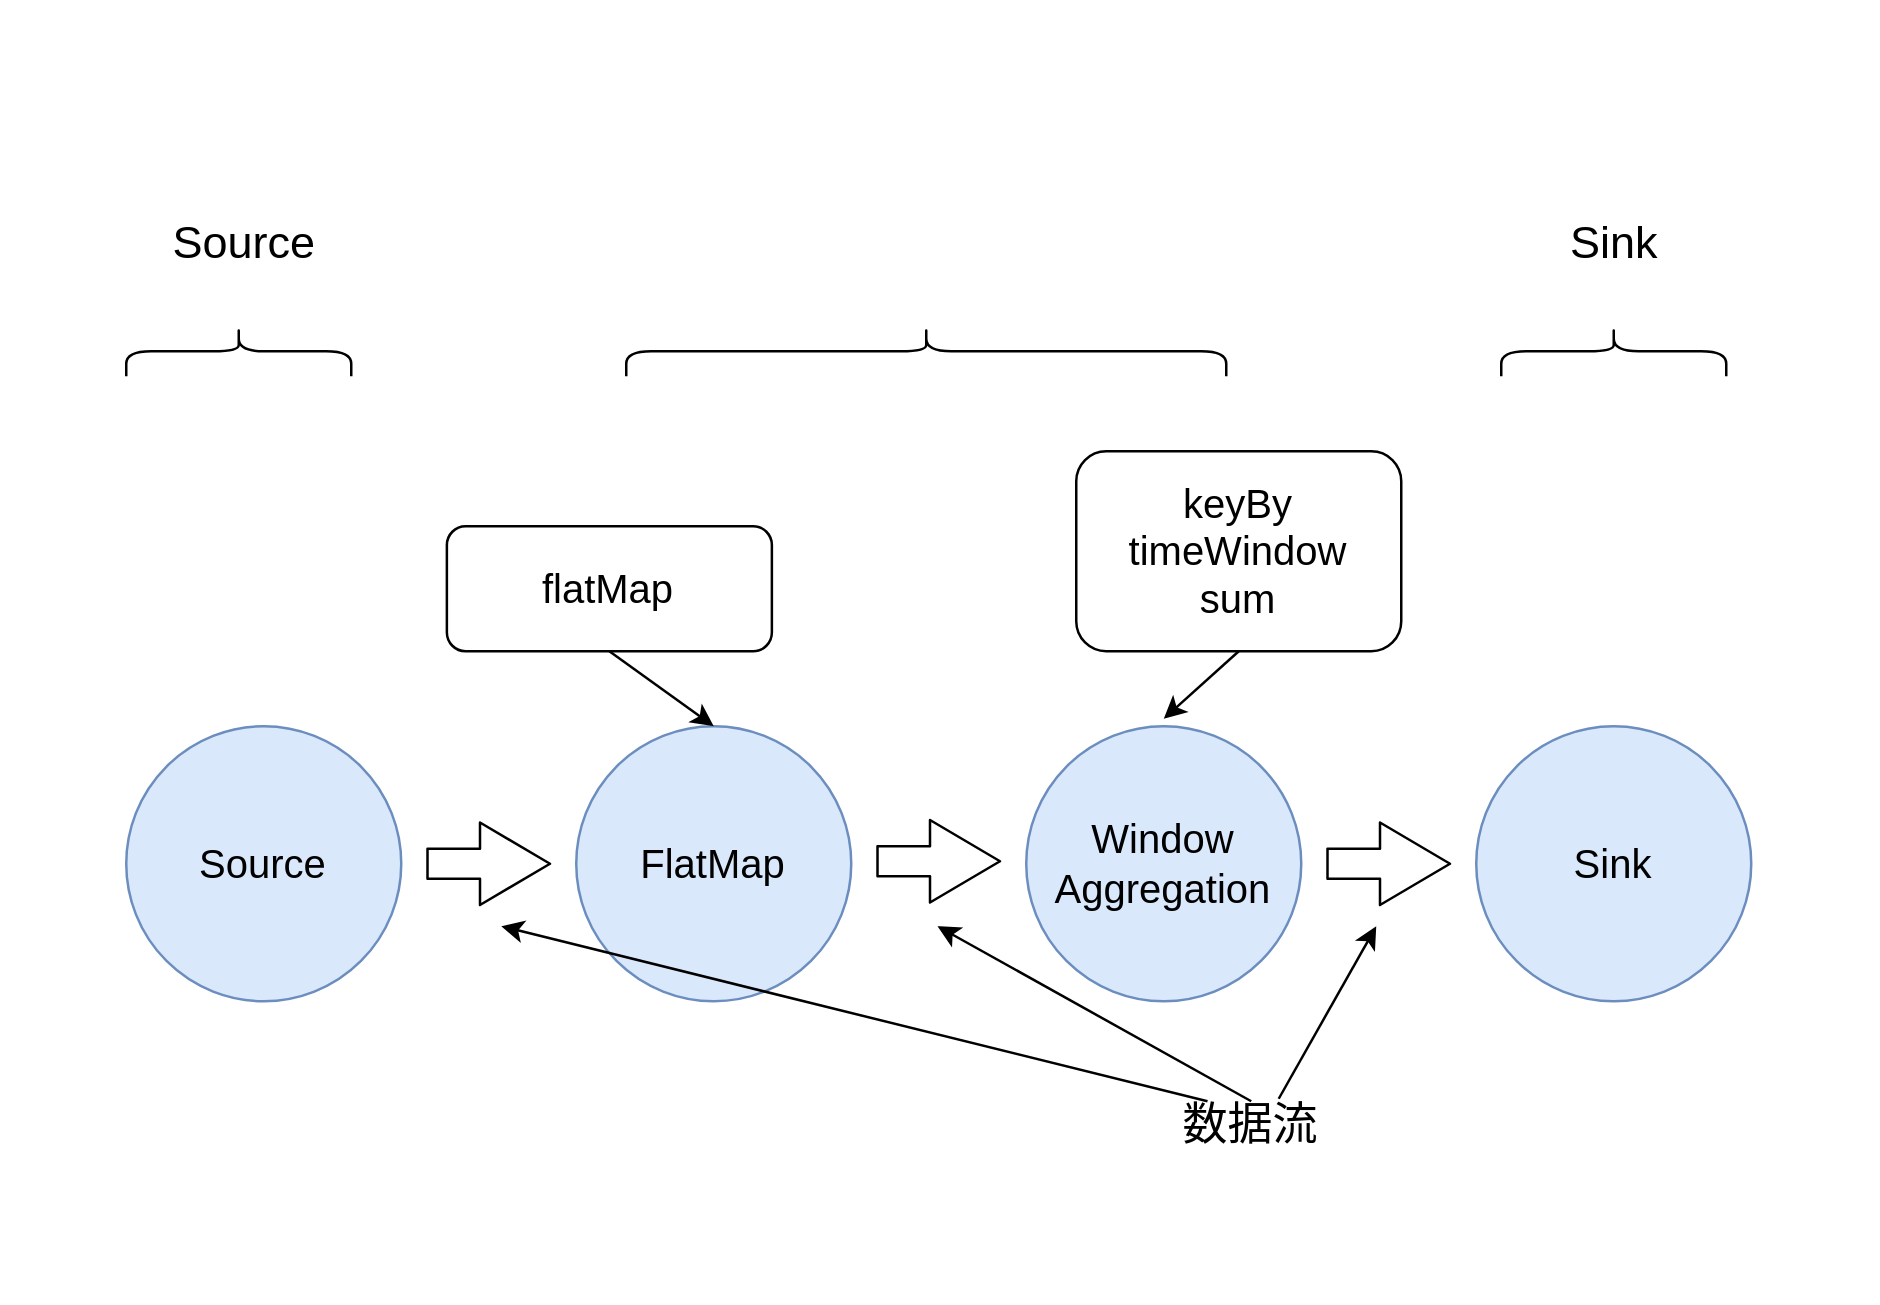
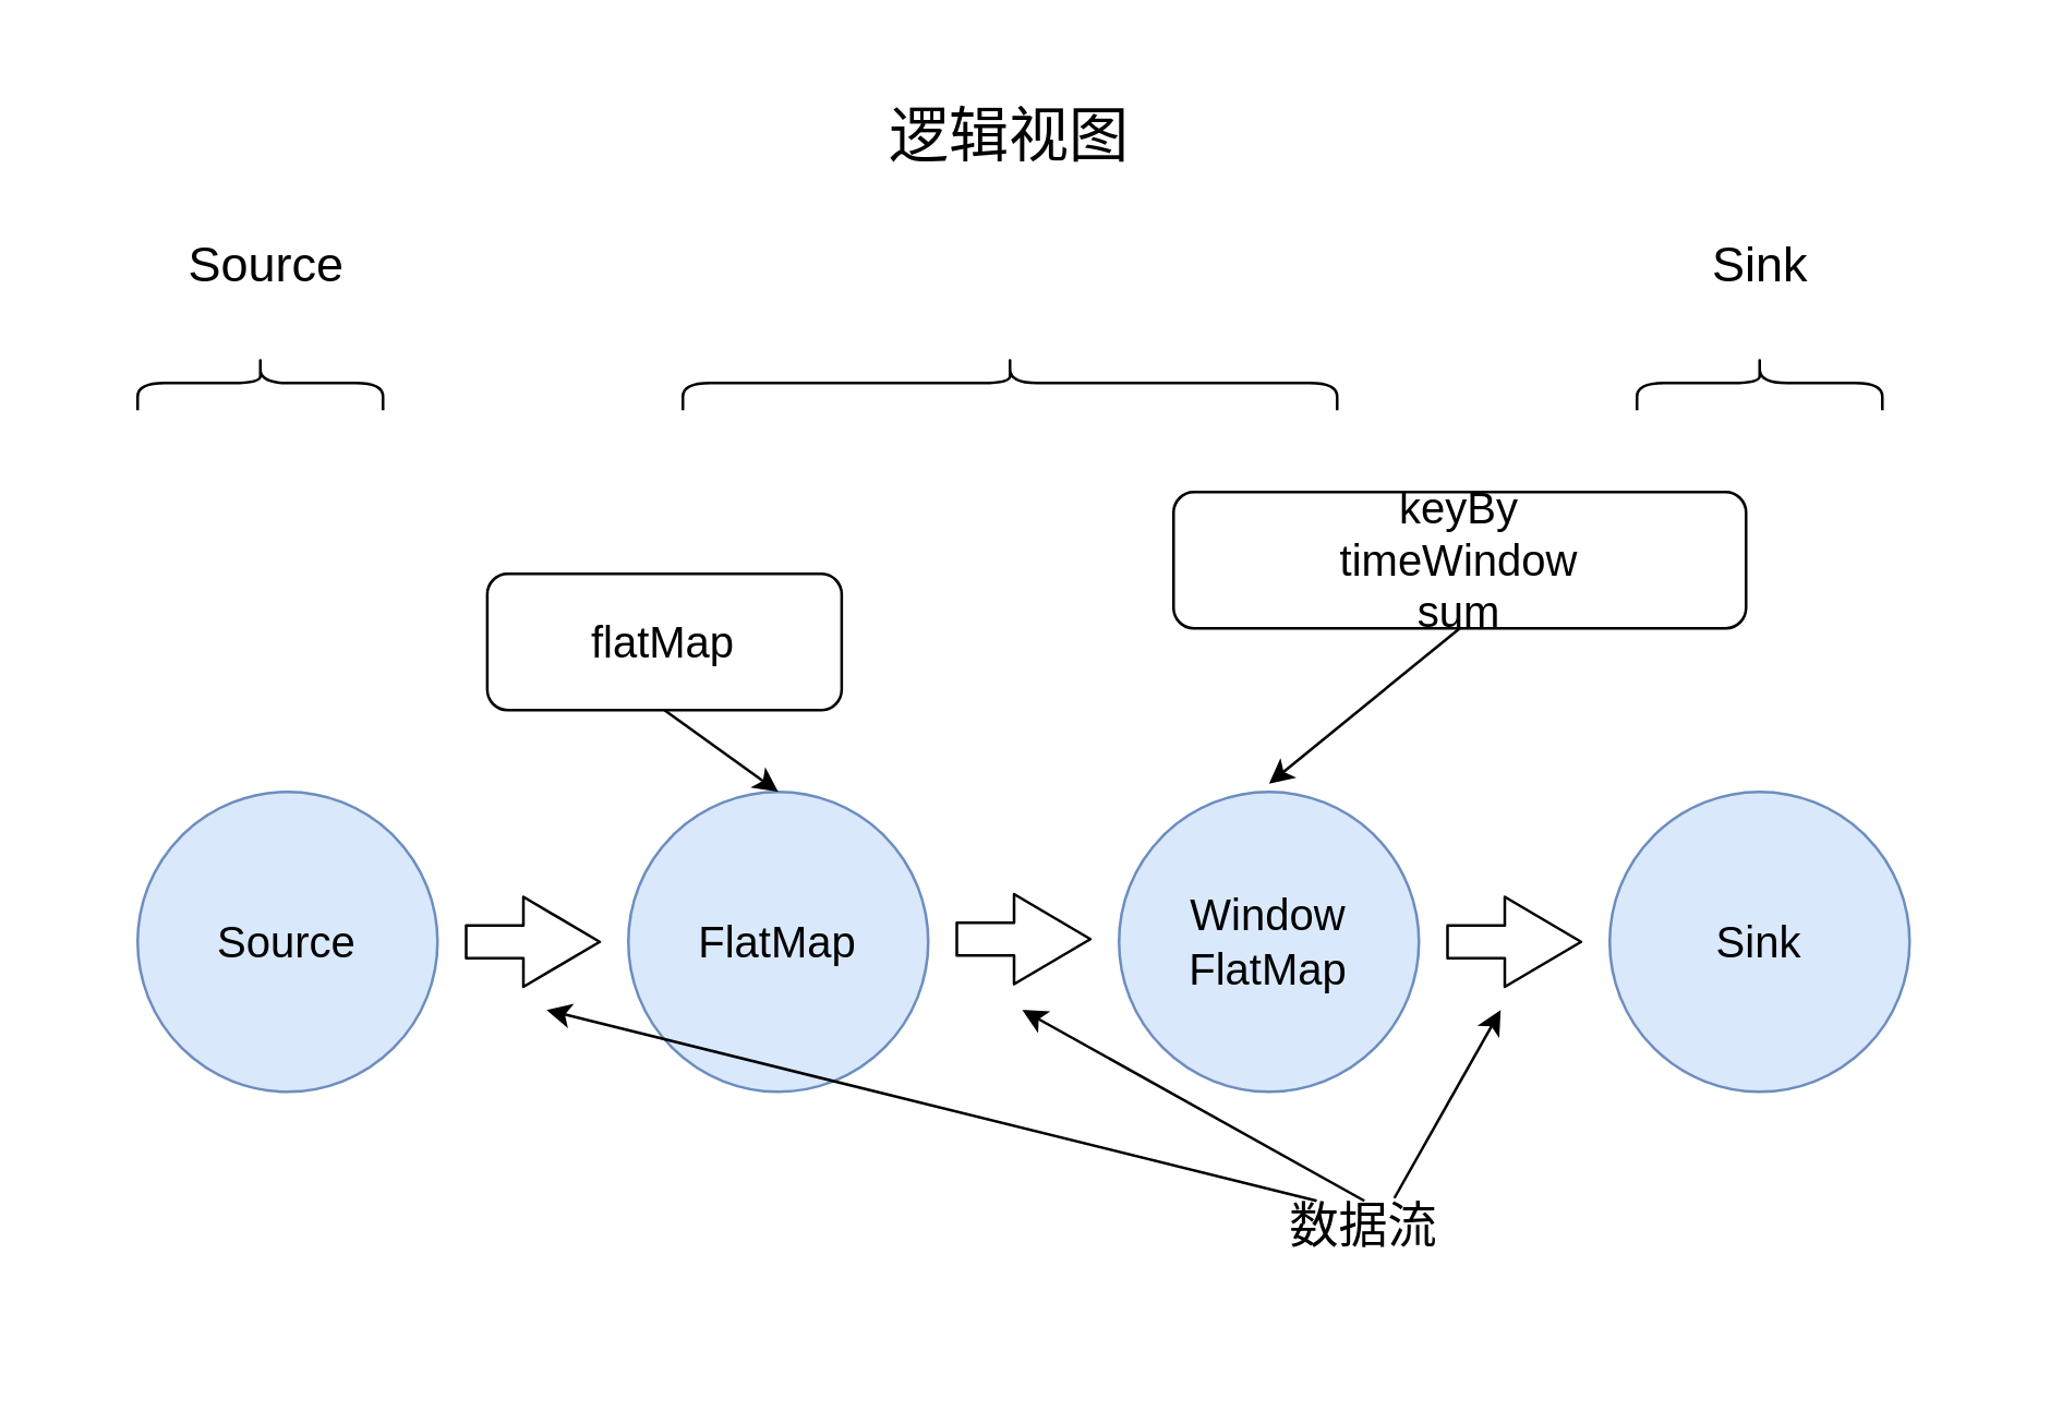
+ <mxCell id="9" value="&lt;span style=&quot;font-size: 22px&quot;&gt;逻辑视图&lt;/span&gt;" style="text;html=1;strokeColor=none;fillColor=none;align=center;verticalAlign=middle;whiteSpace=wrap;rounded=0;horizontal=1;textDirection=rtl;flipH=1;" parent="1" vertex="1"><mxGeometry x="280" y="40" width="180" height="20" as="geometry" /></mxCell>
- <mxCell id="21" value="&lt;span style=&quot;font-size: 16px ; white-space: normal&quot;&gt;keyBy&lt;/span&gt;&lt;br style=&quot;font-size: 16px ; white-space: normal&quot;&gt;&lt;span style=&quot;font-size: 16px ; white-space: normal&quot;&gt;timeWindow&lt;/span&gt;&lt;br style=&quot;font-size: 16px ; white-space: normal&quot;&gt;&lt;span style=&quot;font-size: 16px ; white-space: normal&quot;&gt;sum&lt;/span&gt;" style="rounded=1;whiteSpace=wrap;html=1;" parent="1" vertex="1"><mxGeometry x="430" y="180" width="130" height="80" as="geometry" /></mxCell>
+ <mxCell id="21" value="&lt;span style=&quot;font-size: 16px ; white-space: normal&quot;&gt;keyBy&lt;/span&gt;&lt;br style=&quot;font-size: 16px ; white-space: normal&quot;&gt;&lt;span style=&quot;font-size: 16px ; white-space: normal&quot;&gt;timeWindow&lt;/span&gt;&lt;br style=&quot;font-size: 16px ; white-space: normal&quot;&gt;&lt;span style=&quot;font-size: 16px ; white-space: normal&quot;&gt;sum&lt;/span&gt;" style="rounded=1;whiteSpace=wrap;html=1;" parent="1" vertex="1"><mxGeometry x="430" y="180" width="210" height="50" as="geometry" /></mxCell>
- <mxCell id="5" value="&lt;span style=&quot;font-size: 16px&quot;&gt;Window&lt;br&gt;Aggregation&lt;br&gt;&lt;/span&gt;" style="ellipse;whiteSpace=wrap;html=1;aspect=fixed;fillColor=#dae8fc;strokeColor=#6c8ebf;" parent="1" vertex="1"><mxGeometry x="410" y="290" width="110" height="110" as="geometry" /></mxCell>
+ <mxCell id="5" value="&lt;span style=&quot;font-size: 16px&quot;&gt;Window&lt;br&gt;FlatMap&lt;br&gt;&lt;/span&gt;" style="ellipse;whiteSpace=wrap;html=1;aspect=fixed;fillColor=#dae8fc;strokeColor=#6c8ebf;" parent="1" vertex="1"><mxGeometry x="410" y="290" width="110" height="110" as="geometry" /></mxCell>
